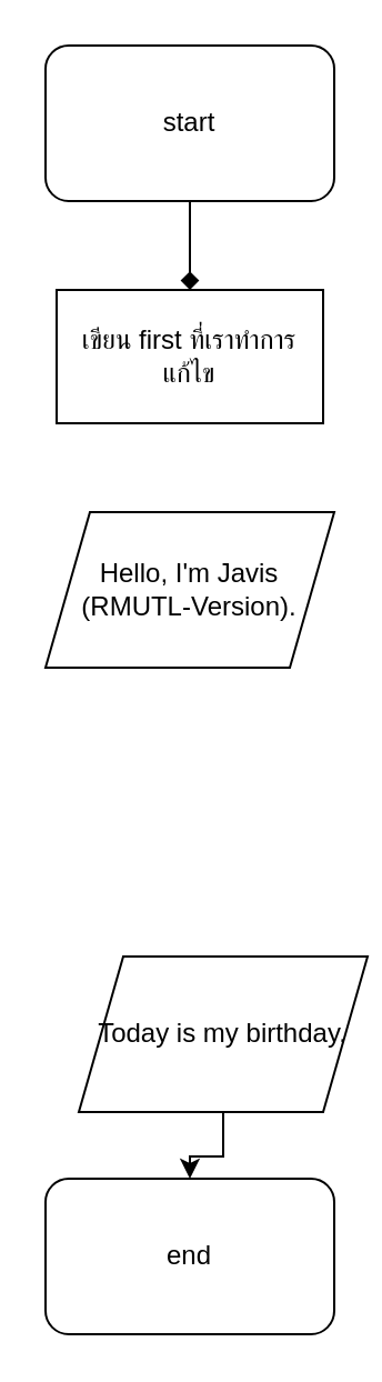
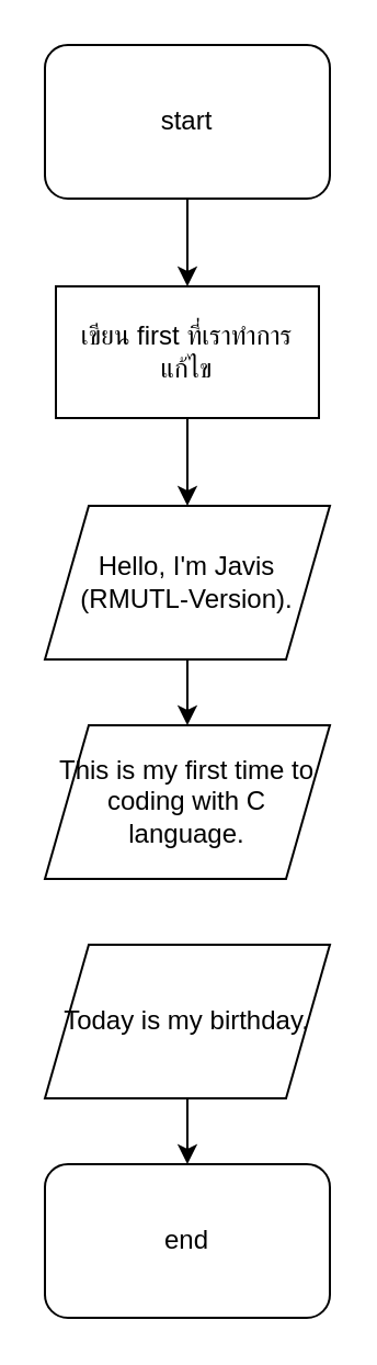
- <mxCell id="2" value="" style="edgeStyle=orthogonalEdgeStyle;rounded=0;orthogonalLoop=1;jettySize=auto;html=1;endArrow=diamond;" edge="1" parent="1" source="3" target="11"><mxGeometry relative="1" as="geometry" /></mxCell>
+ <mxCell id="2" value="" style="edgeStyle=orthogonalEdgeStyle;rounded=0;orthogonalLoop=1;jettySize=auto;html=1;" edge="1" parent="1" source="3" target="11"><mxGeometry relative="1" as="geometry" /></mxCell>
+ <mxCell id="10" value="" style="edgeStyle=orthogonalEdgeStyle;rounded=0;orthogonalLoop=1;jettySize=auto;html=1;" edge="1" parent="1" source="11" target="5"><mxGeometry relative="1" as="geometry" /></mxCell>
+ <mxCell id="4" value="" style="edgeStyle=orthogonalEdgeStyle;rounded=0;orthogonalLoop=1;jettySize=auto;html=1;" parent="1" source="5" target="6" edge="1"><mxGeometry relative="1" as="geometry" /></mxCell>
+ <mxCell id="6" value="This is my first time to coding with C language." style="shape=parallelogram;perimeter=parallelogramPerimeter;whiteSpace=wrap;html=1;fixedSize=1;" parent="1" vertex="1"><mxGeometry x="20" y="330" width="130" height="70" as="geometry" /></mxCell>
- <mxCell id="8" value="Today is my birthday." style="shape=parallelogram;perimeter=parallelogramPerimeter;whiteSpace=wrap;html=1;fixedSize=1;" parent="1" vertex="1"><mxGeometry x="35" y="430" width="130" height="70" as="geometry" /></mxCell>
+ <mxCell id="8" value="Today is my birthday." style="shape=parallelogram;perimeter=parallelogramPerimeter;whiteSpace=wrap;html=1;fixedSize=1;" parent="1" vertex="1"><mxGeometry x="20" y="430" width="130" height="70" as="geometry" /></mxCell>
